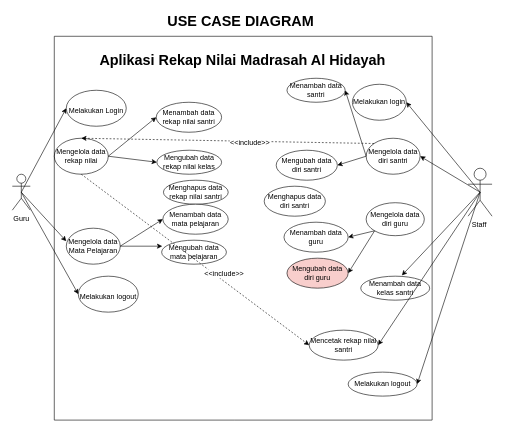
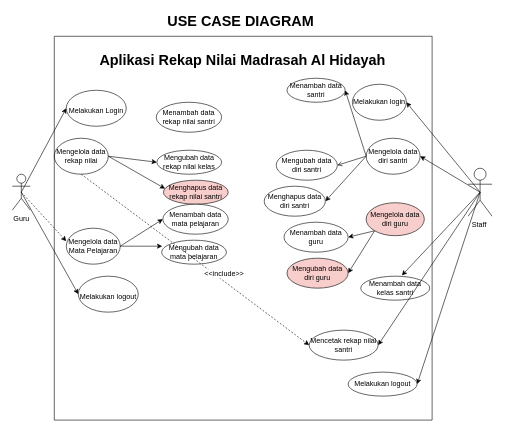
- <mxCell id="23" value="" style="endArrow=classic;html=1;rounded=0;fontSize=12;exitX=1;exitY=0.5;exitDx=0;exitDy=0;entryX=0;entryY=0.5;entryDx=0;entryDy=0;" parent="1" source="4" target="6" edge="1"><mxGeometry width="50" height="50" relative="1" as="geometry"><mxPoint x="210" y="300" as="sourcePoint" /><mxPoint x="260" y="250" as="targetPoint" /></mxGeometry></mxCell>
- <mxCell id="50" value="" style="endArrow=classic;html=1;rounded=0;dashed=1;fontSize=12;exitX=0;exitY=0;exitDx=0;exitDy=0;entryX=0.5;entryY=0;entryDx=0;entryDy=0;" parent="1" source="3" target="4" edge="1"><mxGeometry width="50" height="50" relative="1" as="geometry"><mxPoint x="320" y="590" as="sourcePoint" /><mxPoint x="370" y="540" as="targetPoint" /></mxGeometry></mxCell>
- <mxCell id="51" value="&amp;lt;&amp;lt;include&amp;gt;&amp;gt;" style="edgeLabel;html=1;align=center;verticalAlign=middle;resizable=0;points=[];fontSize=12;" parent="50" vertex="1" connectable="0"><mxGeometry x="-0.15" y="1" relative="1" as="geometry"><mxPoint as="offset" /></mxGeometry></mxCell>
- <mxCell id="17" style="edgeStyle=none;rounded=0;orthogonalLoop=1;jettySize=auto;html=1;exitX=0;exitY=0.5;exitDx=0;exitDy=0;entryX=1;entryY=0.5;entryDx=0;entryDy=0;" parent="1" source="3" target="14" edge="1"><mxGeometry relative="1" as="geometry"><mxPoint x="587.89" y="560" as="sourcePoint" /><mxPoint x="508.001" y="493.426" as="targetPoint" /></mxGeometry></mxCell>
+ <mxCell id="17" style="edgeStyle=none;rounded=0;orthogonalLoop=1;jettySize=auto;html=1;exitX=0;exitY=0.5;exitDx=0;exitDy=0;entryX=1;entryY=0.5;entryDx=0;entryDy=0;endArrow=open;" parent="1" source="3" target="14" edge="1"><mxGeometry relative="1" as="geometry"><mxPoint x="587.89" y="560" as="sourcePoint" /><mxPoint x="508.001" y="493.426" as="targetPoint" /></mxGeometry></mxCell>
+ <mxCell id="26" value="" style="endArrow=classic;html=1;rounded=0;fontSize=12;entryX=0.025;entryY=0.35;entryDx=0;entryDy=0;entryPerimeter=0;exitX=1;exitY=0.5;exitDx=0;exitDy=0;" parent="1" source="4" target="25" edge="1"><mxGeometry width="50" height="50" relative="1" as="geometry"><mxPoint x="220" y="240" as="sourcePoint" /><mxPoint x="280" y="280" as="targetPoint" /></mxGeometry></mxCell>
+ <mxCell id="33" value="" style="endArrow=classic;html=1;rounded=0;fontSize=12;exitX=0;exitY=0.5;exitDx=0;exitDy=0;entryX=1;entryY=0.5;entryDx=0;entryDy=0;" parent="1" source="3" target="32" edge="1"><mxGeometry width="50" height="50" relative="1" as="geometry"><mxPoint x="540" y="490" as="sourcePoint" /><mxPoint x="590" y="440" as="targetPoint" /></mxGeometry></mxCell>
- <mxCell id="25" value="Menghapus data rekap nilai santri" style="ellipse;whiteSpace=wrap;html=1;" parent="1" vertex="1"><mxGeometry x="272" y="300" width="108" height="40" as="geometry" /></mxCell>
+ <mxCell id="25" value="Menghapus data rekap nilai santri" style="ellipse;whiteSpace=wrap;html=1;fillColor=#f8cecc;" parent="1" vertex="1"><mxGeometry x="272" y="300" width="108" height="40" as="geometry" /></mxCell>
- <mxCell id="18" value="" style="endArrow=classic;html=1;rounded=0;fontSize=24;exitX=0.5;exitY=0.5;exitDx=0;exitDy=0;exitPerimeter=0;entryX=0;entryY=0.361;entryDx=0;entryDy=0;entryPerimeter=0;" parent="1" source="8" target="20" edge="1"><mxGeometry width="50" height="50" relative="1" as="geometry"><mxPoint x="60" y="330" as="sourcePoint" /><mxPoint x="120" y="390" as="targetPoint" /></mxGeometry></mxCell>
+ <mxCell id="18" value="" style="endArrow=classic;html=1;rounded=0;fontSize=24;exitX=0.5;exitY=0.5;exitDx=0;exitDy=0;exitPerimeter=0;entryX=0;entryY=0.361;entryDx=0;entryDy=0;entryPerimeter=0;dashed=1;" parent="1" source="8" target="20" edge="1"><mxGeometry width="50" height="50" relative="1" as="geometry"><mxPoint x="60" y="330" as="sourcePoint" /><mxPoint x="120" y="390" as="targetPoint" /></mxGeometry></mxCell>
- <mxCell id="2" value="Mengelola data diri guru" style="ellipse;whiteSpace=wrap;html=1;" parent="1" vertex="1"><mxGeometry x="610" y="337.5" width="97" height="55" as="geometry" /></mxCell>
+ <mxCell id="2" value="Mengelola data diri guru" style="ellipse;whiteSpace=wrap;html=1;fillColor=#f8cecc;" parent="1" vertex="1"><mxGeometry x="610" y="337.5" width="97" height="55" as="geometry" /></mxCell>
